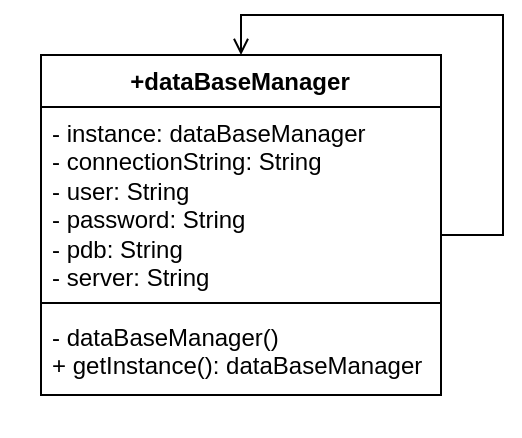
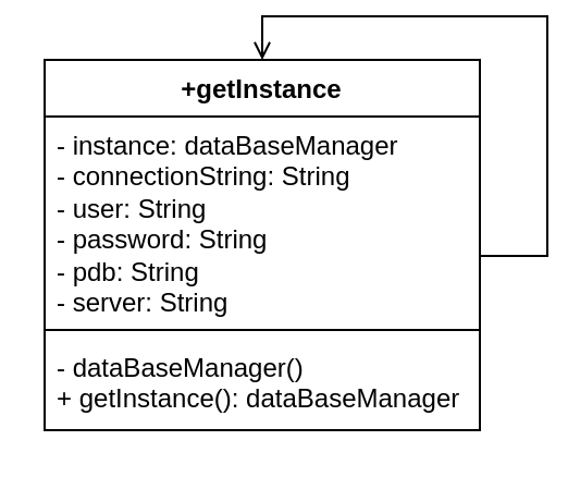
- <mxCell id="2" value="+dataBaseManager" style="swimlane;fontStyle=1;align=center;verticalAlign=top;childLayout=stackLayout;horizontal=1;startSize=26;horizontalStack=0;resizeParent=1;resizeParentMax=0;resizeLast=0;collapsible=1;marginBottom=0;whiteSpace=wrap;html=1;" vertex="1" parent="1"><mxGeometry x="20" y="20" width="200" height="170" as="geometry" /></mxCell>
+ <mxCell id="2" value="+getInstance" style="swimlane;fontStyle=1;align=center;verticalAlign=top;childLayout=stackLayout;horizontal=1;startSize=26;horizontalStack=0;resizeParent=1;resizeParentMax=0;resizeLast=0;collapsible=1;marginBottom=0;whiteSpace=wrap;html=1;" vertex="1" parent="1"><mxGeometry x="20" y="20" width="200" height="170" as="geometry" /></mxCell>
